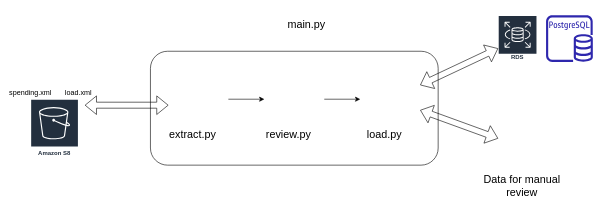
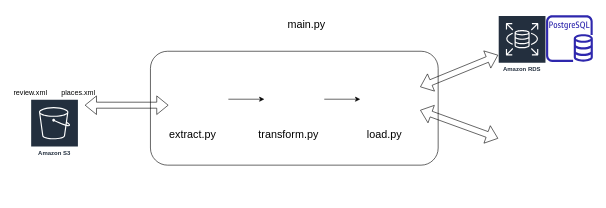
- <mxCell id="12" value="Amazon RDS" style="sketch=0;outlineConnect=0;fontColor=#232F3E;gradientColor=none;strokeColor=#ffffff;fillColor=#232F3E;dashed=0;verticalLabelPosition=middle;verticalAlign=bottom;align=center;html=1;whiteSpace=wrap;fontSize=10;fontStyle=1;spacing=3;shape=mxgraph.aws4.productIcon;prIcon=mxgraph.aws4.rds;" vertex="1" parent="1"><mxGeometry x="830" y="25" width="65" height="80" as="geometry" /></mxCell>
+ <mxCell id="12" value="Amazon RDS" style="sketch=0;outlineConnect=0;fontColor=#232F3E;gradientColor=none;strokeColor=#ffffff;fillColor=#232F3E;dashed=0;verticalLabelPosition=middle;verticalAlign=bottom;align=center;html=1;whiteSpace=wrap;fontSize=10;fontStyle=1;spacing=3;shape=mxgraph.aws4.productIcon;prIcon=mxgraph.aws4.rds;" vertex="1" parent="1"><mxGeometry x="830" y="25" width="80" height="100" as="geometry" /></mxCell>
- <mxCell id="5" value="spending.xml" style="text;html=1;strokeColor=none;fillColor=none;align=center;verticalAlign=middle;whiteSpace=wrap;rounded=0;" vertex="1" parent="1"><mxGeometry x="20" y="139" width="60" height="30" as="geometry" /></mxCell>
+ <mxCell id="5" value="review.xml" style="text;html=1;strokeColor=none;fillColor=none;align=center;verticalAlign=middle;whiteSpace=wrap;rounded=0;" vertex="1" parent="1"><mxGeometry x="20" y="139" width="60" height="30" as="geometry" /></mxCell>
- <mxCell id="7" value="load.xml" style="text;html=1;strokeColor=none;fillColor=none;align=center;verticalAlign=middle;whiteSpace=wrap;rounded=0;" vertex="1" parent="1"><mxGeometry x="100" y="139" width="60" height="30" as="geometry" /></mxCell>
+ <mxCell id="7" value="places.xml" style="text;html=1;strokeColor=none;fillColor=none;align=center;verticalAlign=middle;whiteSpace=wrap;rounded=0;" vertex="1" parent="1"><mxGeometry x="100" y="139" width="60" height="30" as="geometry" /></mxCell>
- <mxCell id="16" value="&lt;font style=&quot;font-size: 18px;&quot;&gt;review.py&lt;/font&gt;" style="text;html=1;align=center;verticalAlign=middle;resizable=0;points=[];autosize=1;strokeColor=none;fillColor=none;" vertex="1" parent="1"><mxGeometry x="420" y="205" width="120" height="40" as="geometry" /></mxCell>
+ <mxCell id="16" value="&lt;font style=&quot;font-size: 18px;&quot;&gt;transform.py&lt;/font&gt;" style="text;html=1;align=center;verticalAlign=middle;resizable=0;points=[];autosize=1;strokeColor=none;fillColor=none;" vertex="1" parent="1"><mxGeometry x="420" y="205" width="120" height="40" as="geometry" /></mxCell>
- <mxCell id="3" value="Amazon S8" style="sketch=0;outlineConnect=0;fontColor=#232F3E;gradientColor=none;strokeColor=#ffffff;fillColor=#232F3E;dashed=0;verticalLabelPosition=middle;verticalAlign=bottom;align=center;html=1;whiteSpace=wrap;fontSize=10;fontStyle=1;spacing=3;shape=mxgraph.aws4.productIcon;prIcon=mxgraph.aws4.s3;" vertex="1" parent="1"><mxGeometry x="50" y="165" width="80" height="100" as="geometry" /></mxCell>
+ <mxCell id="3" value="Amazon S3" style="sketch=0;outlineConnect=0;fontColor=#232F3E;gradientColor=none;strokeColor=#ffffff;fillColor=#232F3E;dashed=0;verticalLabelPosition=middle;verticalAlign=bottom;align=center;html=1;whiteSpace=wrap;fontSize=10;fontStyle=1;spacing=3;shape=mxgraph.aws4.productIcon;prIcon=mxgraph.aws4.s3;" vertex="1" parent="1"><mxGeometry x="50" y="165" width="80" height="100" as="geometry" /></mxCell>
- <mxCell id="23" value="Data for manual review" style="text;html=1;strokeColor=none;fillColor=none;align=center;verticalAlign=middle;whiteSpace=wrap;rounded=0;fontSize=18;" vertex="1" parent="1"><mxGeometry x="790" y="295" width="160" height="30" as="geometry" /></mxCell>
